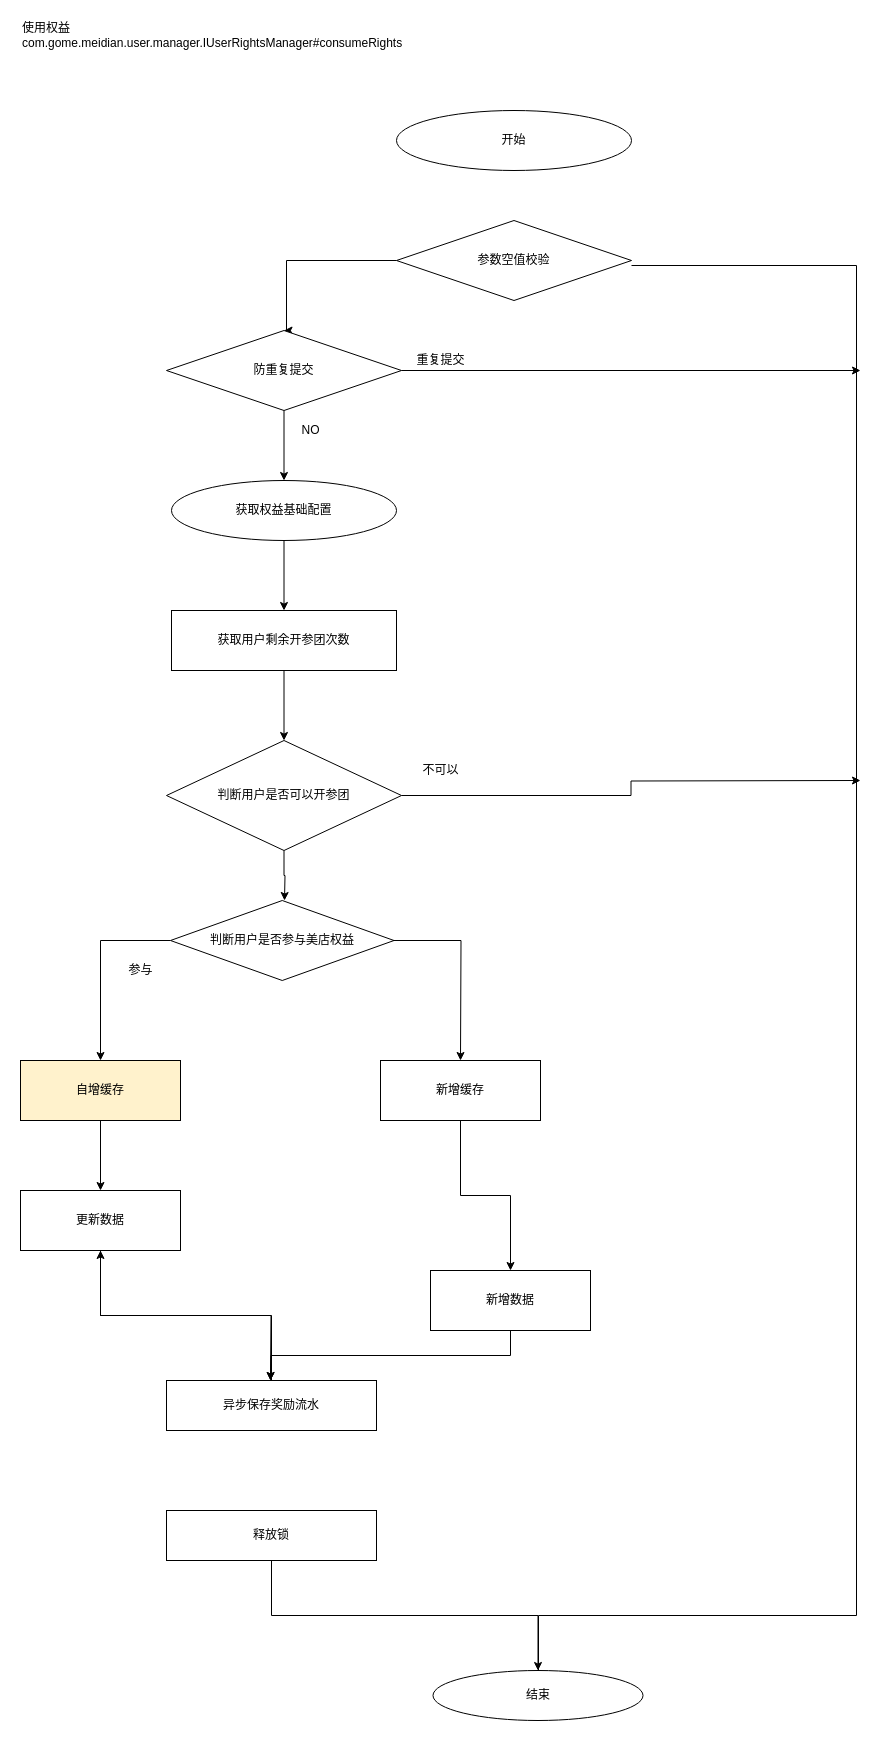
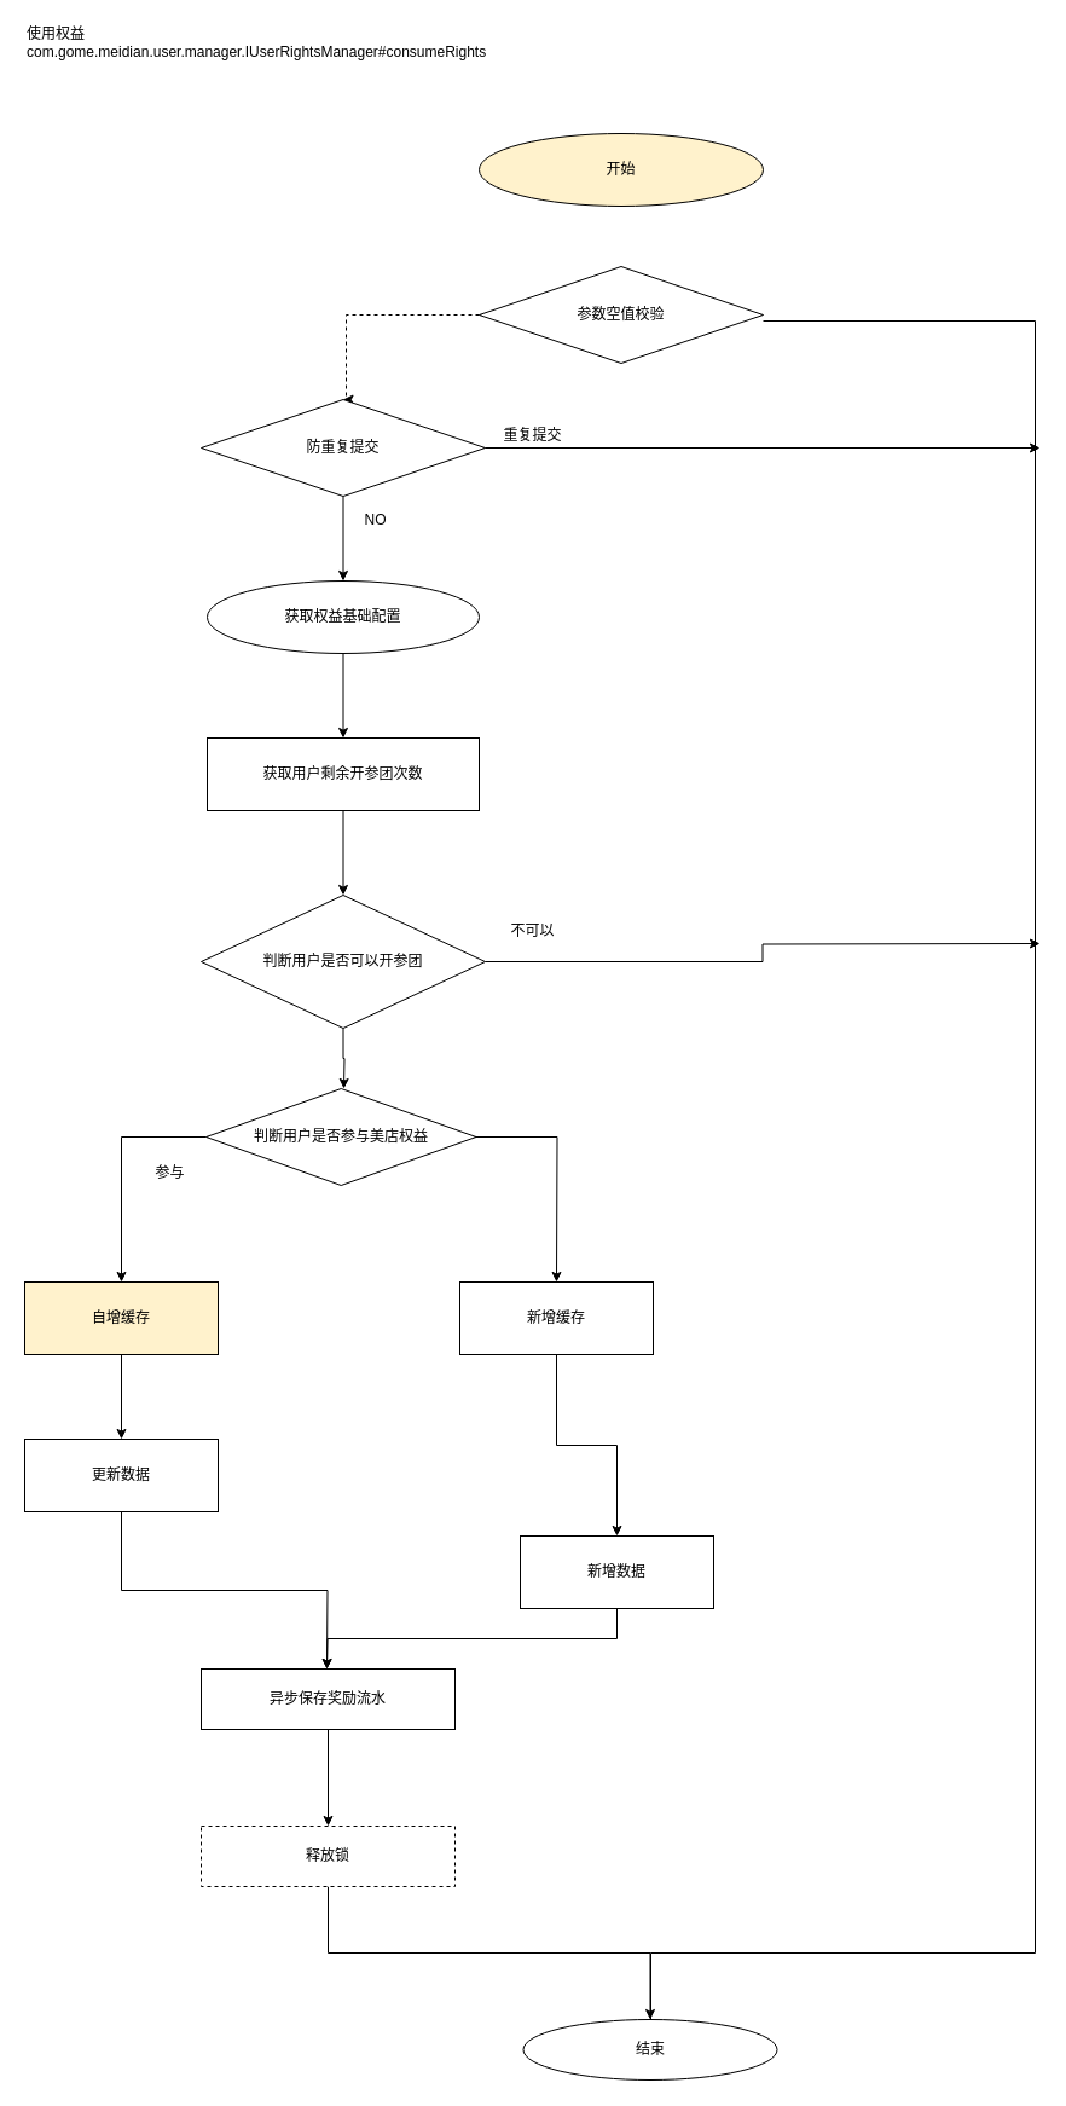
- <mxCell id="2" value="开始" style="ellipse;whiteSpace=wrap;html=1;" parent="1" vertex="1"><mxGeometry x="396" y="110" width="235" height="60" as="geometry" /></mxCell>
+ <mxCell id="2" value="开始" style="ellipse;whiteSpace=wrap;html=1;fillColor=#fff2cc;" parent="1" vertex="1"><mxGeometry x="396" y="110" width="235" height="60" as="geometry" /></mxCell>
- <mxCell id="4" value="" style="edgeStyle=orthogonalEdgeStyle;rounded=0;orthogonalLoop=1;jettySize=auto;html=1;entryX=0.5;entryY=0;entryDx=0;entryDy=0;" parent="1" source="6" target="9" edge="1"><mxGeometry relative="1" as="geometry"><mxPoint x="286" y="340" as="targetPoint" /><Array as="points"><mxPoint x="286" y="260" /></Array></mxGeometry></mxCell>
+ <mxCell id="4" value="" style="edgeStyle=orthogonalEdgeStyle;rounded=0;orthogonalLoop=1;jettySize=auto;html=1;entryX=0.5;entryY=0;entryDx=0;entryDy=0;dashed=1;" parent="1" source="6" target="9" edge="1"><mxGeometry relative="1" as="geometry"><mxPoint x="286" y="340" as="targetPoint" /><Array as="points"><mxPoint x="286" y="260" /></Array></mxGeometry></mxCell>
- <mxCell id="18" value="" style="edgeStyle=orthogonalEdgeStyle;rounded=0;orthogonalLoop=1;jettySize=auto;html=1;" edge="1" parent="1" source="19" target="34"><mxGeometry relative="1" as="geometry" /></mxCell>
+ <mxCell id="18" value="" style="edgeStyle=orthogonalEdgeStyle;rounded=0;orthogonalLoop=1;jettySize=auto;html=1;" edge="1" parent="1" source="19" target="21"><mxGeometry relative="1" as="geometry" /></mxCell>
- <mxCell id="21" value="释放锁" style="rounded=0;whiteSpace=wrap;html=1;" vertex="1" parent="1"><mxGeometry x="166" y="1510" width="210" height="50" as="geometry" /></mxCell>
+ <mxCell id="21" value="释放锁" style="rounded=0;whiteSpace=wrap;html=1;dashed=1;" vertex="1" parent="1"><mxGeometry x="166" y="1510" width="210" height="50" as="geometry" /></mxCell>
